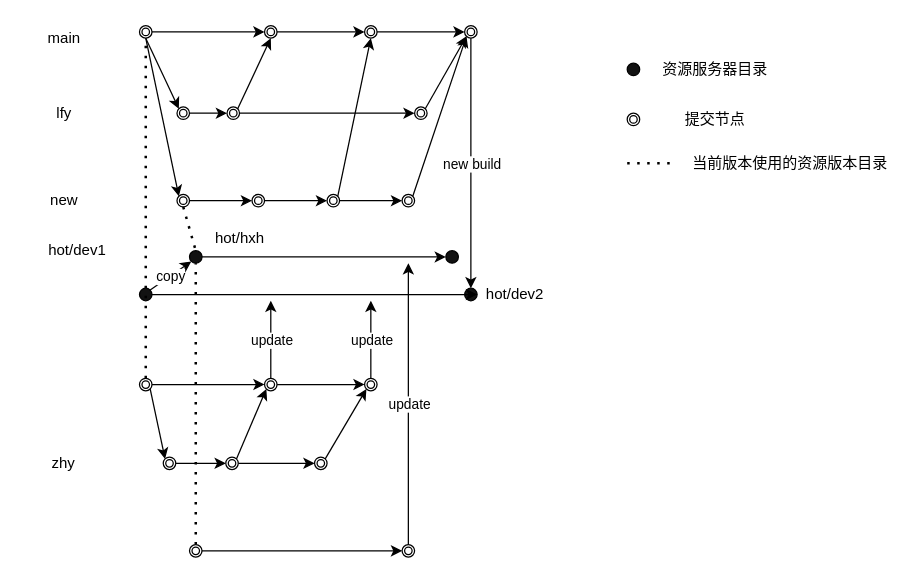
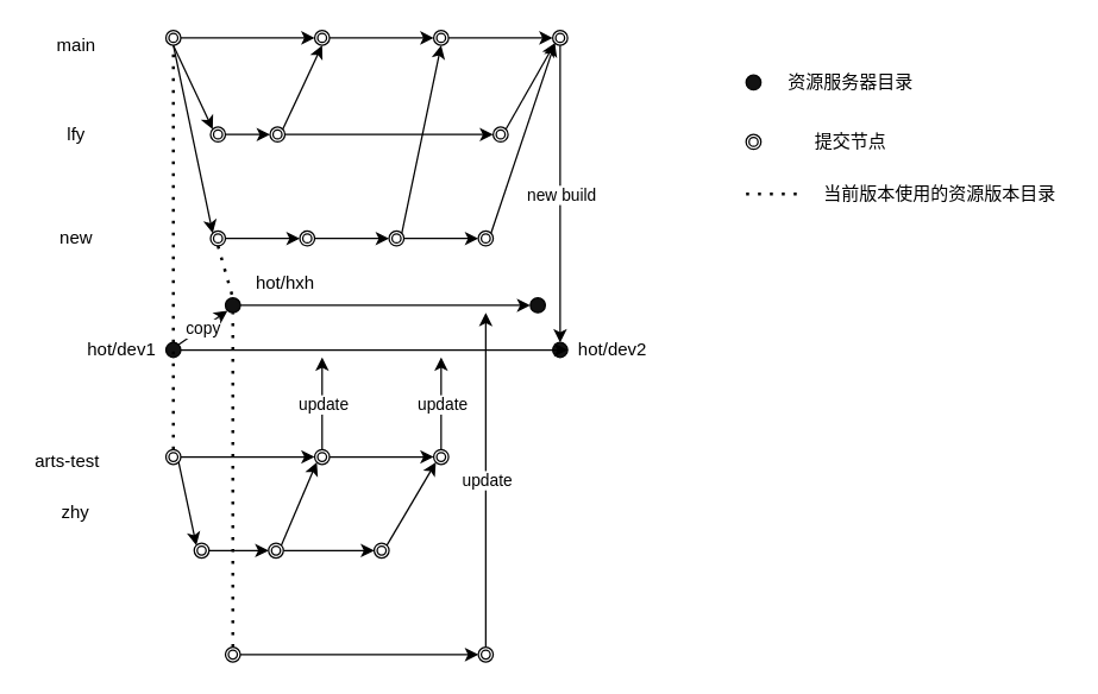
- <mxCell id="67" value="hot/dev1" style="text;html=1;align=center;verticalAlign=middle;resizable=0;points=[];autosize=1;strokeColor=none;" vertex="1" parent="1"><mxGeometry x="31" y="190" width="60" height="20" as="geometry" /></mxCell>
+ <mxCell id="67" value="hot/dev1" style="text;html=1;align=center;verticalAlign=middle;resizable=0;points=[];autosize=1;strokeColor=none;" vertex="1" parent="1"><mxGeometry x="51" y="225" width="60" height="20" as="geometry" /></mxCell>
+ <mxCell id="26" value="arts-test" style="text;html=1;strokeColor=none;fillColor=none;align=center;verticalAlign=middle;whiteSpace=wrap;rounded=0;" vertex="1" parent="1"><mxGeometry x="20" y="300" width="50" height="20" as="geometry" /></mxCell>
- <mxCell id="33" value="zhy" style="text;html=1;align=center;verticalAlign=middle;resizable=0;points=[];autosize=1;strokeColor=none;" vertex="1" parent="1"><mxGeometry x="35" y="360" width="30" height="20" as="geometry" /></mxCell>
+ <mxCell id="33" value="zhy" style="text;html=1;align=center;verticalAlign=middle;resizable=0;points=[];autosize=1;strokeColor=none;" vertex="1" parent="1"><mxGeometry x="35" y="335" width="30" height="20" as="geometry" /></mxCell>
